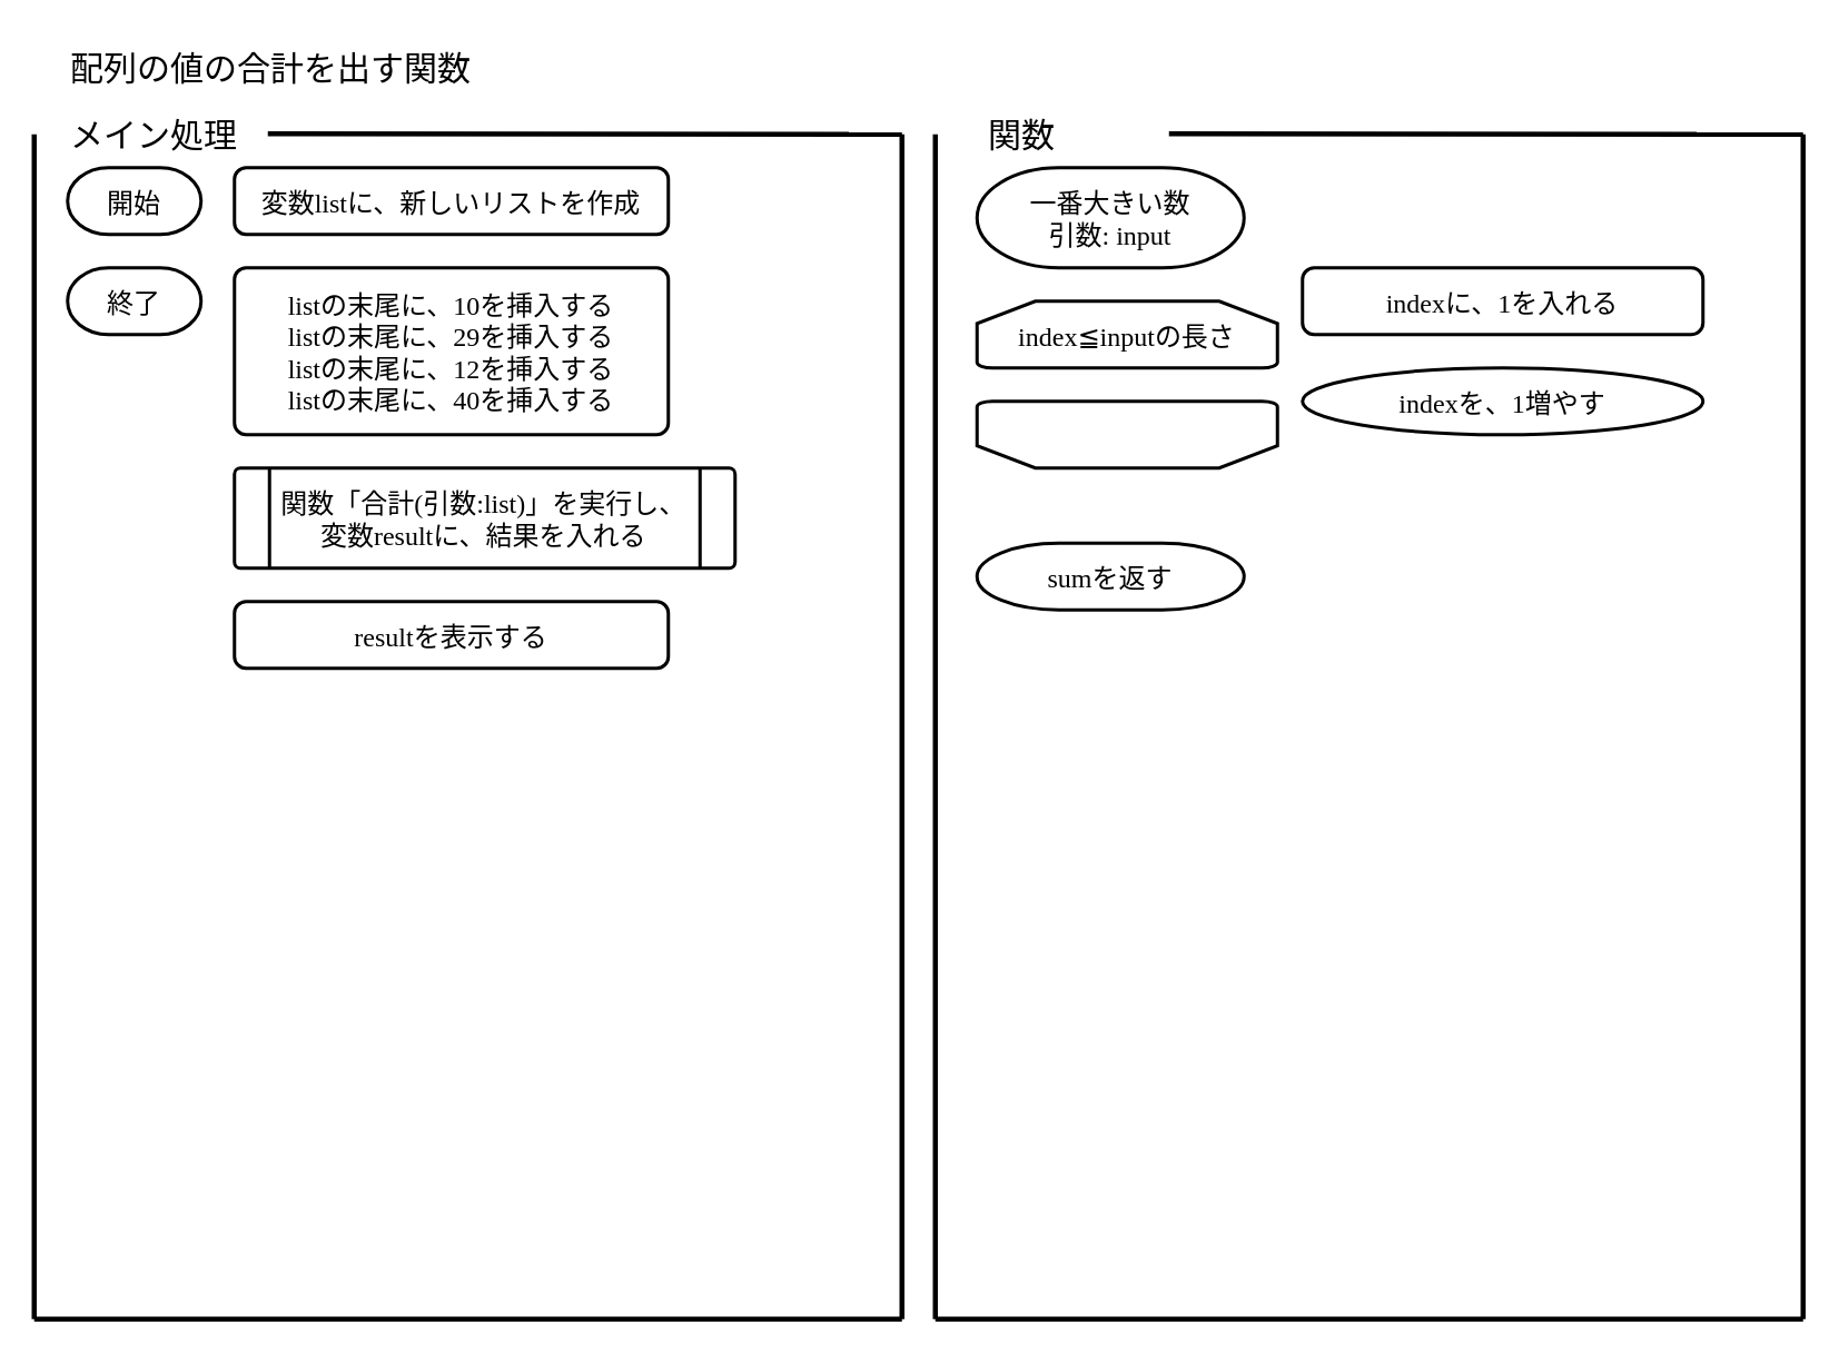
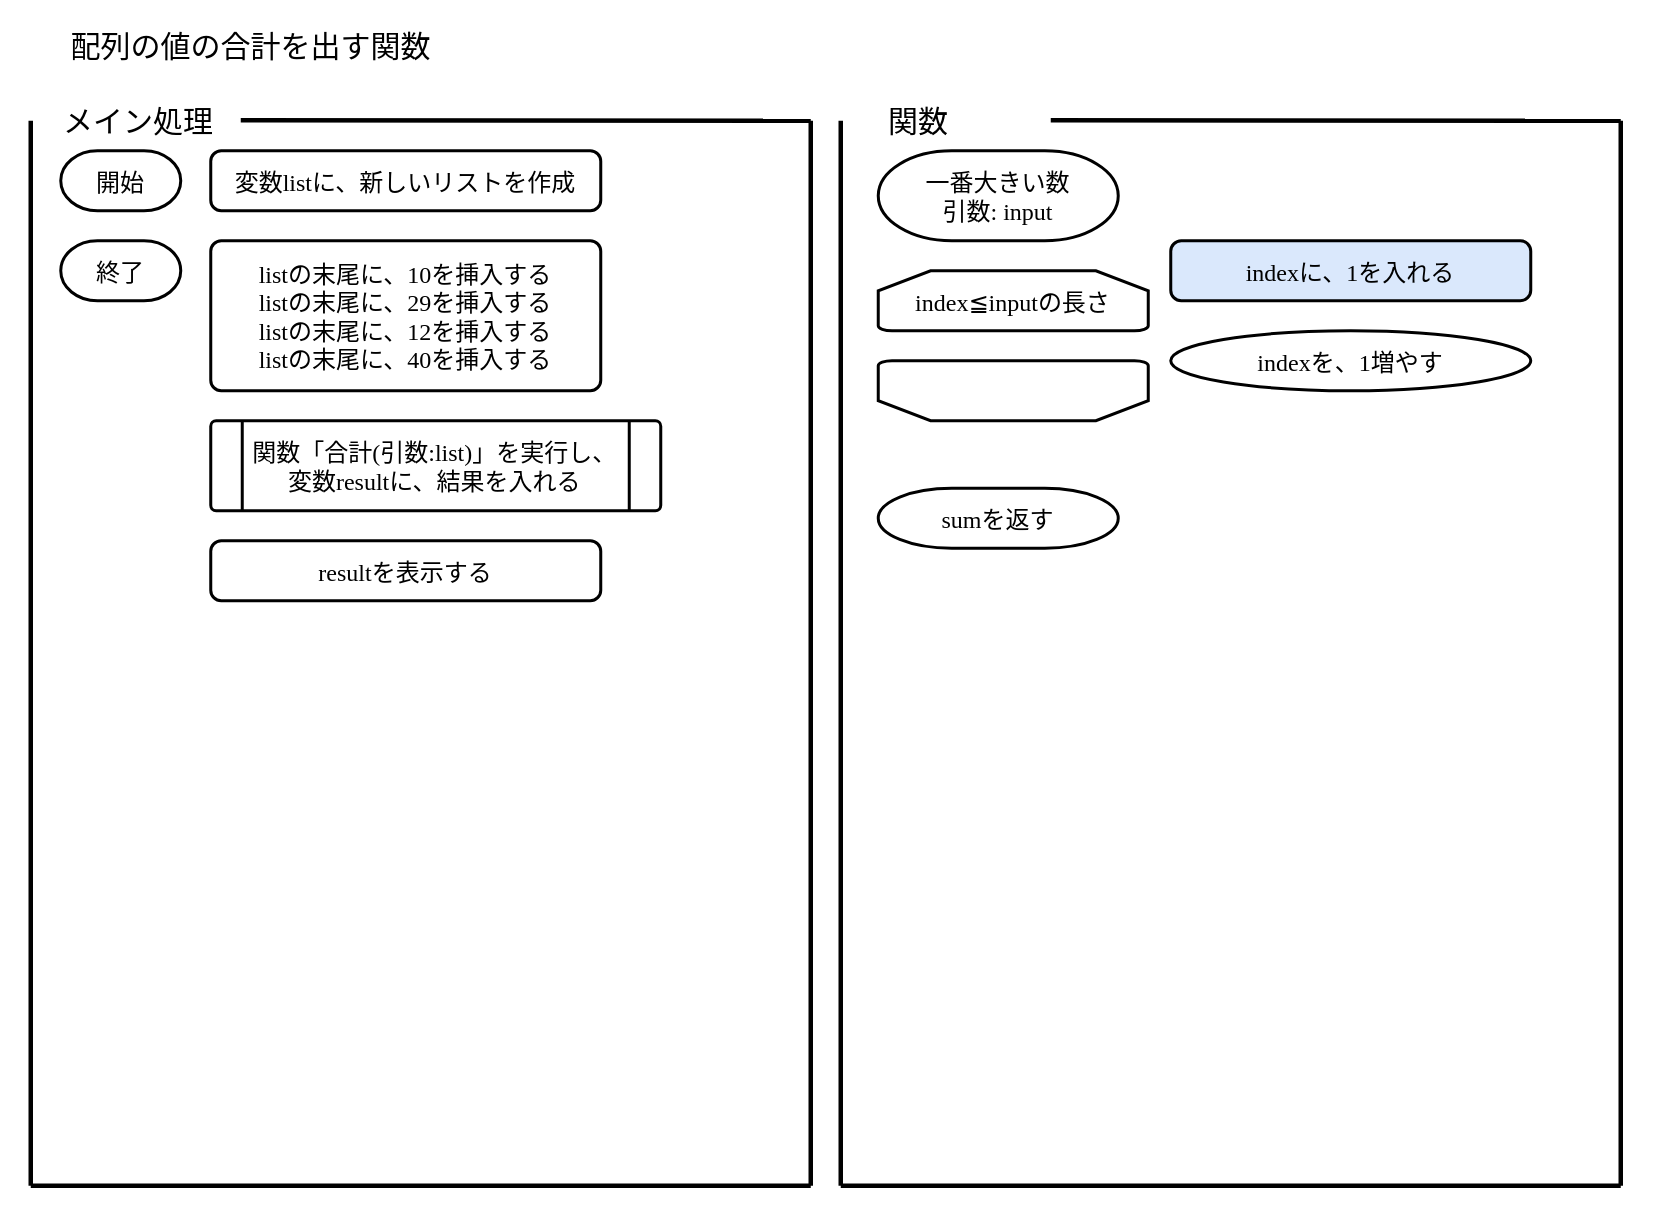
- <mxCell id="5" value="配列の値の合計を出す関数" style="text;html=1;strokeColor=none;fillColor=none;align=left;verticalAlign=middle;whiteSpace=wrap;rounded=0;fontSize=20;fontFamily=BIZ UDPGothic;movable=0;resizable=0;rotatable=0;deletable=0;editable=0;locked=1;connectable=0;" parent="1" vertex="1"><mxGeometry x="40" y="20" width="480" height="40" as="geometry" /></mxCell>
+ <mxCell id="5" value="配列の値の合計を出す関数" style="text;html=1;strokeColor=none;fillColor=none;align=left;verticalAlign=middle;whiteSpace=wrap;rounded=0;fontSize=20;fontFamily=BIZ UDPGothic;movable=0;resizable=0;rotatable=0;deletable=0;editable=0;locked=1;connectable=0;" parent="1" vertex="1"><mxGeometry x="45" y="10" width="480" height="40" as="geometry" /></mxCell>
- <mxCell id="12" value="indexに、1を入れる" style="rounded=1;absoluteArcSize=1;arcSize=14;strokeWidth=2;fontSize=16;fontFamily=BIZ UDPGothic;" parent="1" vertex="1"><mxGeometry x="780" y="160" width="240" height="40" as="geometry" /></mxCell>
+ <mxCell id="12" value="indexに、1を入れる" style="rounded=1;absoluteArcSize=1;arcSize=14;strokeWidth=2;fontSize=16;fontFamily=BIZ UDPGothic;fillColor=#dae8fc;" parent="1" vertex="1"><mxGeometry x="780" y="160" width="240" height="40" as="geometry" /></mxCell>
